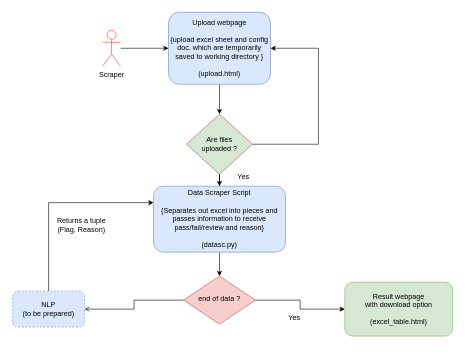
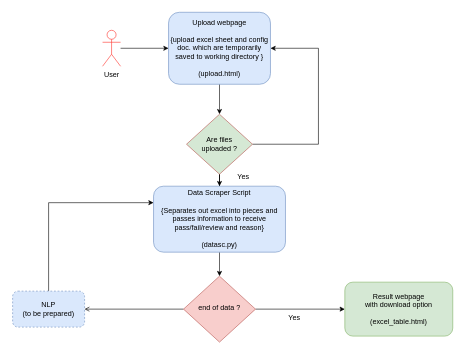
- <mxCell id="18" value="Scraper" style="shape=umlActor;verticalLabelPosition=bottom;verticalAlign=top;html=1;outlineConnect=0;strokeColor=#FF322B;" parent="1" vertex="1"><mxGeometry x="170" y="50" width="30" height="60" as="geometry" /></mxCell>
+ <mxCell id="18" value="User" style="shape=umlActor;verticalLabelPosition=bottom;verticalAlign=top;html=1;outlineConnect=0;strokeColor=#FF322B;" parent="1" vertex="1"><mxGeometry x="170" y="50" width="30" height="60" as="geometry" /></mxCell>
- <mxCell id="16" value="Returns a tuple &lt;br&gt;(Flag, Reason)" style="text;html=1;strokeColor=none;fillColor=none;align=center;verticalAlign=middle;whiteSpace=wrap;rounded=0;" parent="1" vertex="1"><mxGeometry x="80" y="350" width="110" height="50" as="geometry" /></mxCell>
- <mxCell id="6" value="end of data ?" style="rhombus;whiteSpace=wrap;html=1;shadow=0;fontFamily=Helvetica;fontSize=12;align=center;strokeWidth=1;spacing=6;spacingTop=-4;fillColor=#f8cecc;strokeColor=#b85450;" parent="1" vertex="1"><mxGeometry x="305" y="460" width="120" height="80" as="geometry" /></mxCell>
+ <mxCell id="6" value="end of data ?" style="rhombus;whiteSpace=wrap;html=1;shadow=0;fontFamily=Helvetica;fontSize=12;align=center;strokeWidth=1;spacing=6;spacingTop=-4;fillColor=#f8cecc;strokeColor=#b85450;" parent="1" vertex="1"><mxGeometry x="305" y="460" width="120" height="110" as="geometry" /></mxCell>
